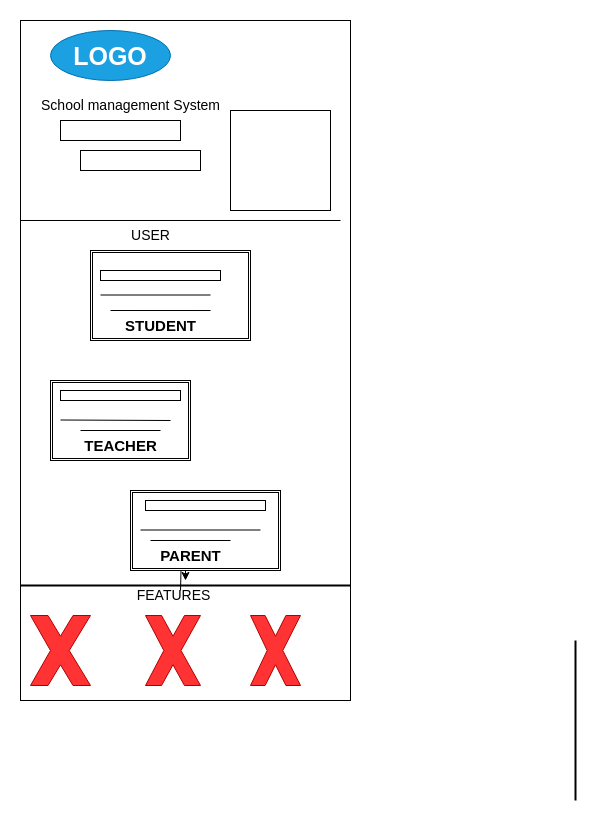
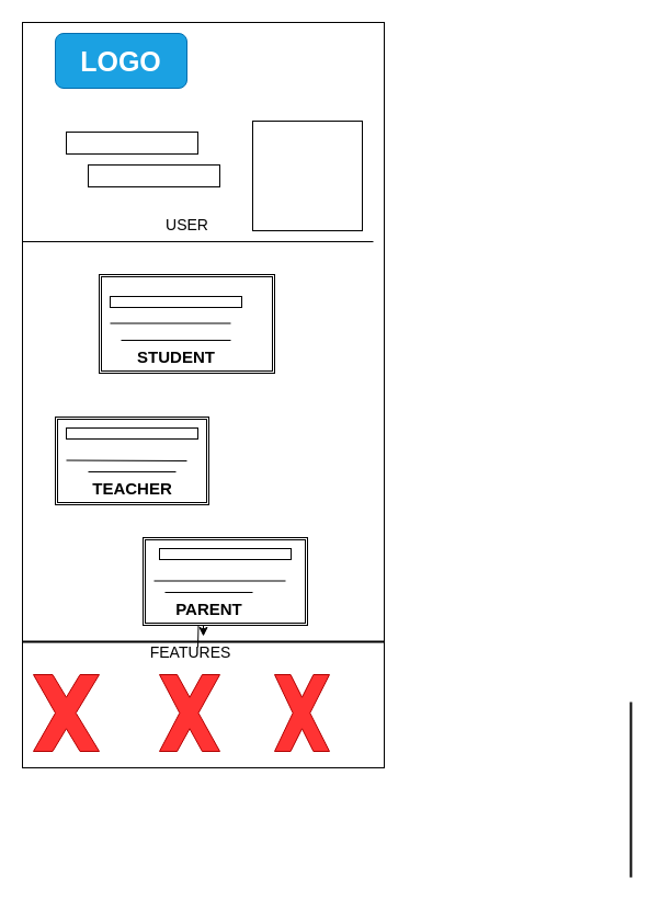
- <mxCell id="3" value="&lt;span style=&quot;font-size: 25px;&quot;&gt;&lt;b&gt;LOGO&lt;/b&gt;&lt;/span&gt;" style="ellipse;whiteSpace=wrap;html=1;fillColor=#1ba1e2;strokeColor=#006EAF;fontColor=#ffffff;" vertex="1" parent="1"><mxGeometry x="50" y="30" width="120" height="50" as="geometry" /></mxCell>
+ <mxCell id="3" value="&lt;span style=&quot;font-size: 25px;&quot;&gt;&lt;b&gt;LOGO&lt;/b&gt;&lt;/span&gt;" style="rounded=1;whiteSpace=wrap;html=1;fillColor=#1ba1e2;strokeColor=#006EAF;fontColor=#ffffff;" vertex="1" parent="1"><mxGeometry x="50" y="30" width="120" height="50" as="geometry" /></mxCell>
- <mxCell id="32" value="&lt;font style=&quot;font-size: 14px;&quot;&gt;School management System&lt;/font&gt;" style="text;html=1;align=center;verticalAlign=middle;resizable=0;points=[];autosize=1;strokeColor=none;fillColor=none;" vertex="1" parent="1"><mxGeometry x="30" y="90" width="200" height="30" as="geometry" /></mxCell>
- <mxCell id="30" value="&lt;font style=&quot;font-size: 14px;&quot;&gt;USER&lt;/font&gt;" style="text;html=1;align=center;verticalAlign=middle;resizable=0;points=[];autosize=1;strokeColor=none;fillColor=none;" vertex="1" parent="1"><mxGeometry x="120" y="220" width="60" height="30" as="geometry" /></mxCell>
+ <mxCell id="30" value="&lt;font style=&quot;font-size: 14px;&quot;&gt;USER&lt;/font&gt;" style="text;html=1;align=center;verticalAlign=middle;resizable=0;points=[];autosize=1;strokeColor=none;fillColor=none;" vertex="1" parent="1"><mxGeometry x="140" y="190" width="60" height="30" as="geometry" /></mxCell>
